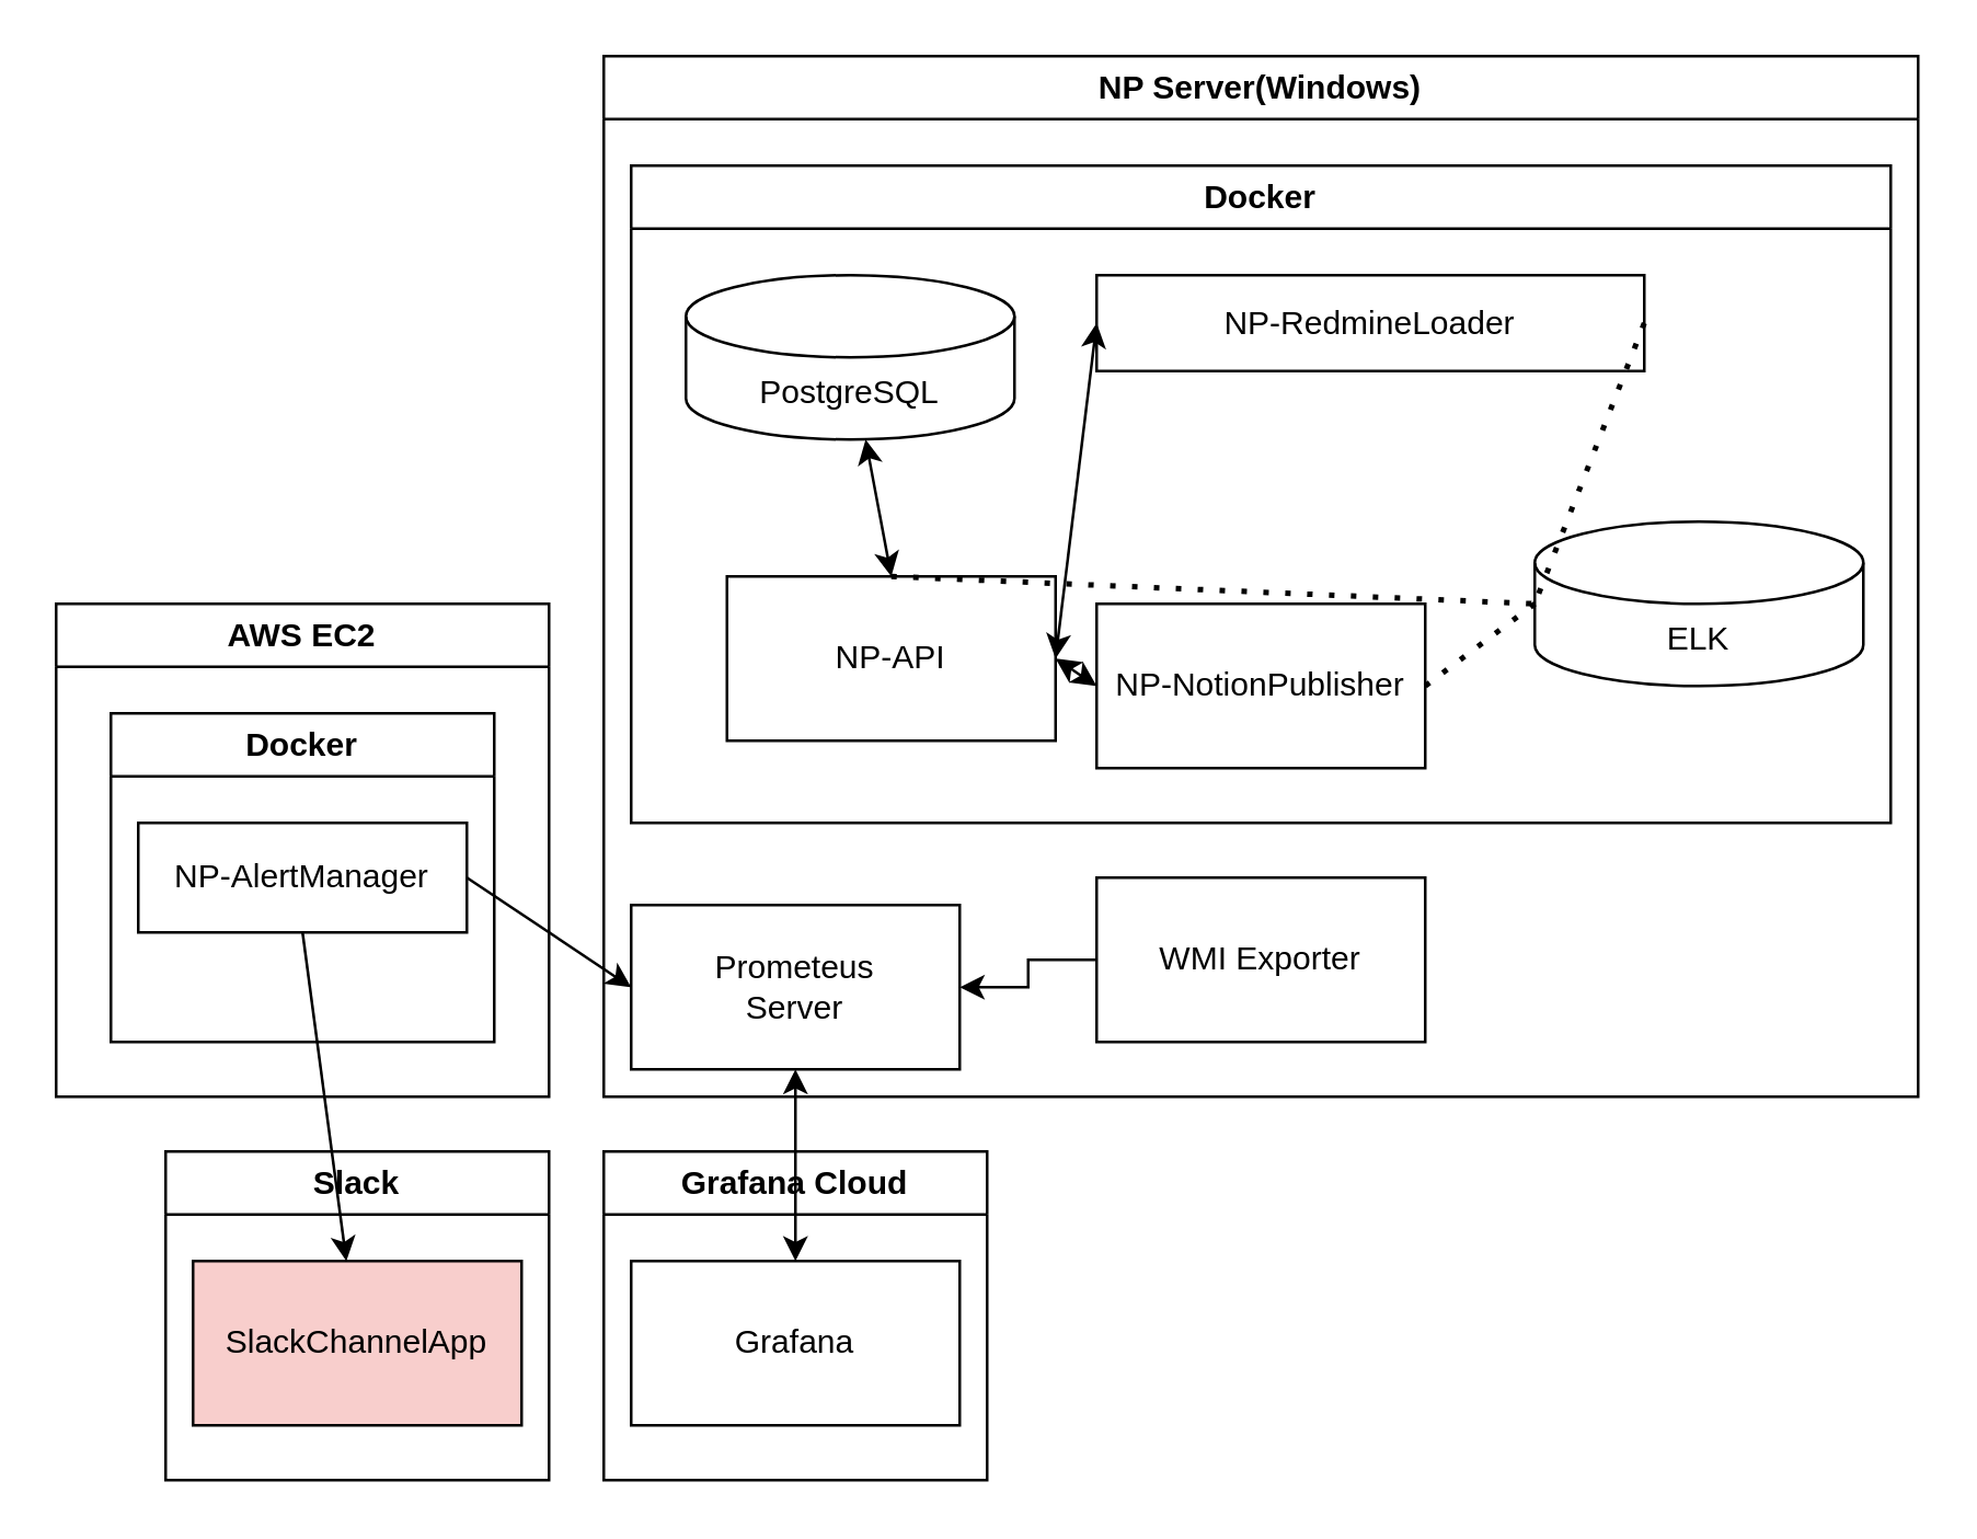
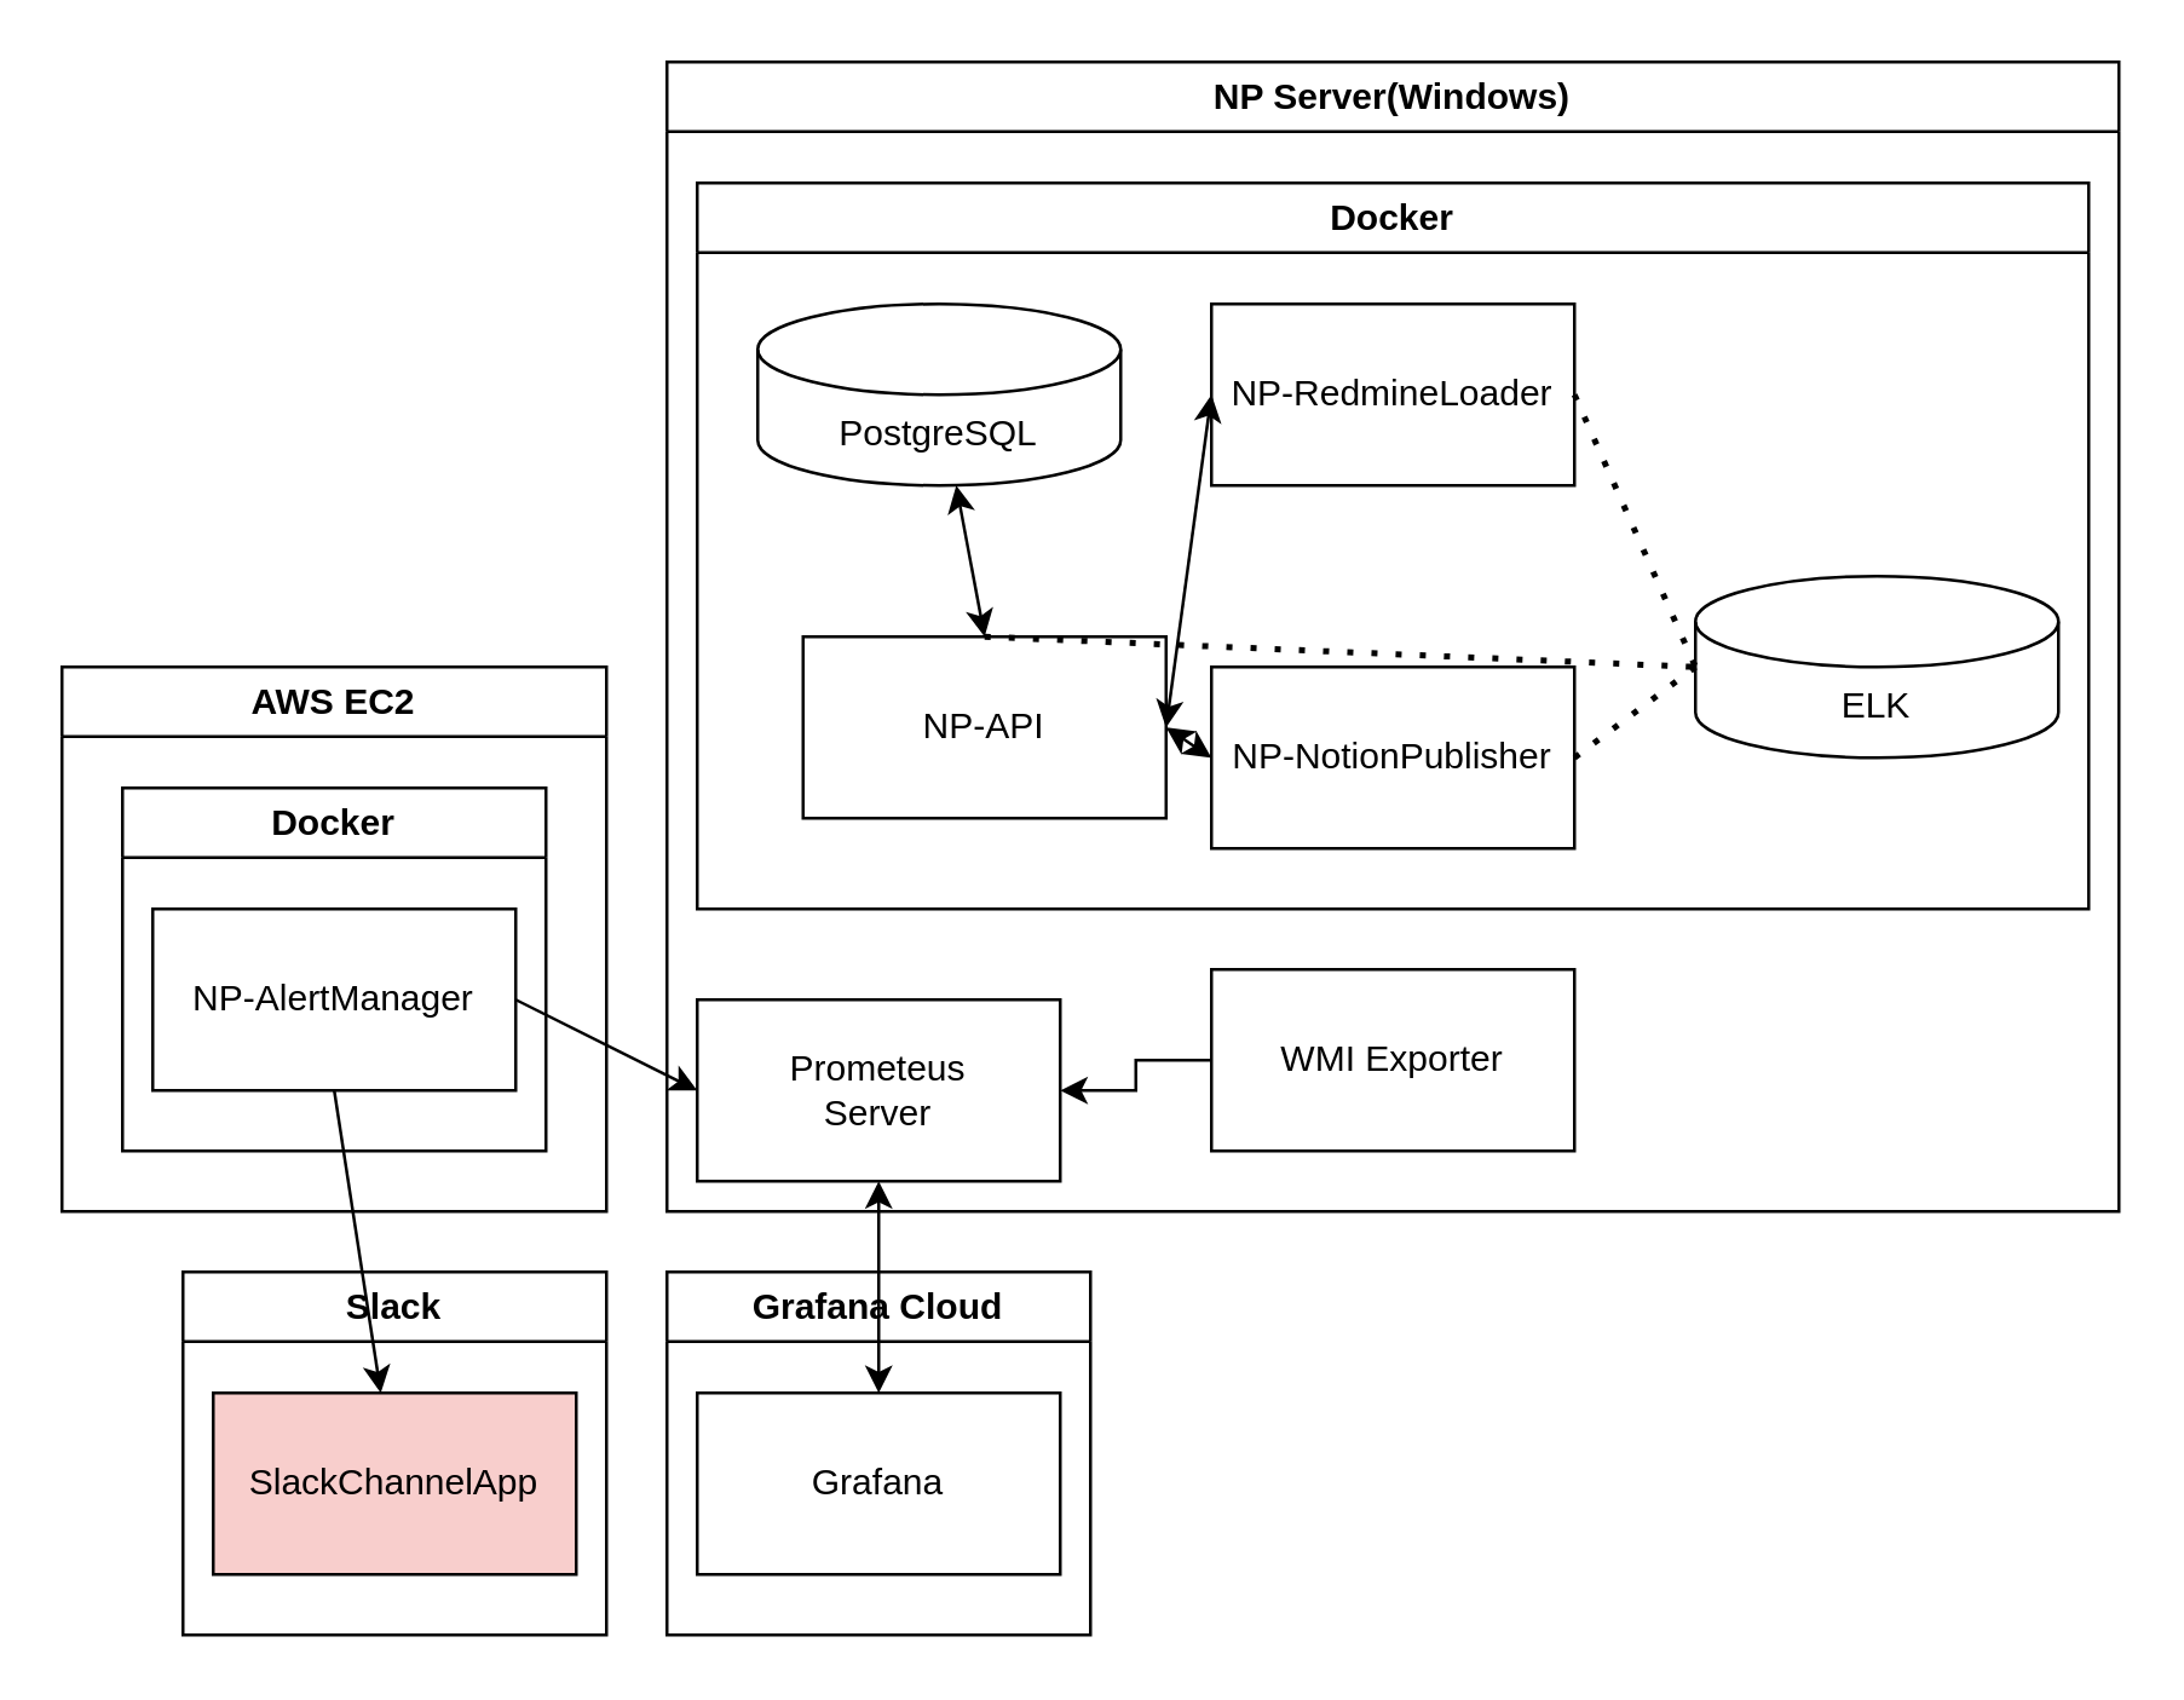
- <mxCell id="8" value="NP-RedmineLoader" style="rounded=0;whiteSpace=wrap;html=1;" vertex="1" parent="6"><mxGeometry x="170" y="40" width="200" height="35" as="geometry" /></mxCell>
+ <mxCell id="8" value="NP-RedmineLoader" style="rounded=0;whiteSpace=wrap;html=1;" vertex="1" parent="6"><mxGeometry x="170" y="40" width="120" height="60" as="geometry" /></mxCell>
- <mxCell id="4" value="NP-AlertManager" style="rounded=0;whiteSpace=wrap;html=1;" vertex="1" parent="3"><mxGeometry x="10" y="40" width="120" height="40" as="geometry" /></mxCell>
+ <mxCell id="4" value="NP-AlertManager" style="rounded=0;whiteSpace=wrap;html=1;" vertex="1" parent="3"><mxGeometry x="10" y="40" width="120" height="60" as="geometry" /></mxCell>
